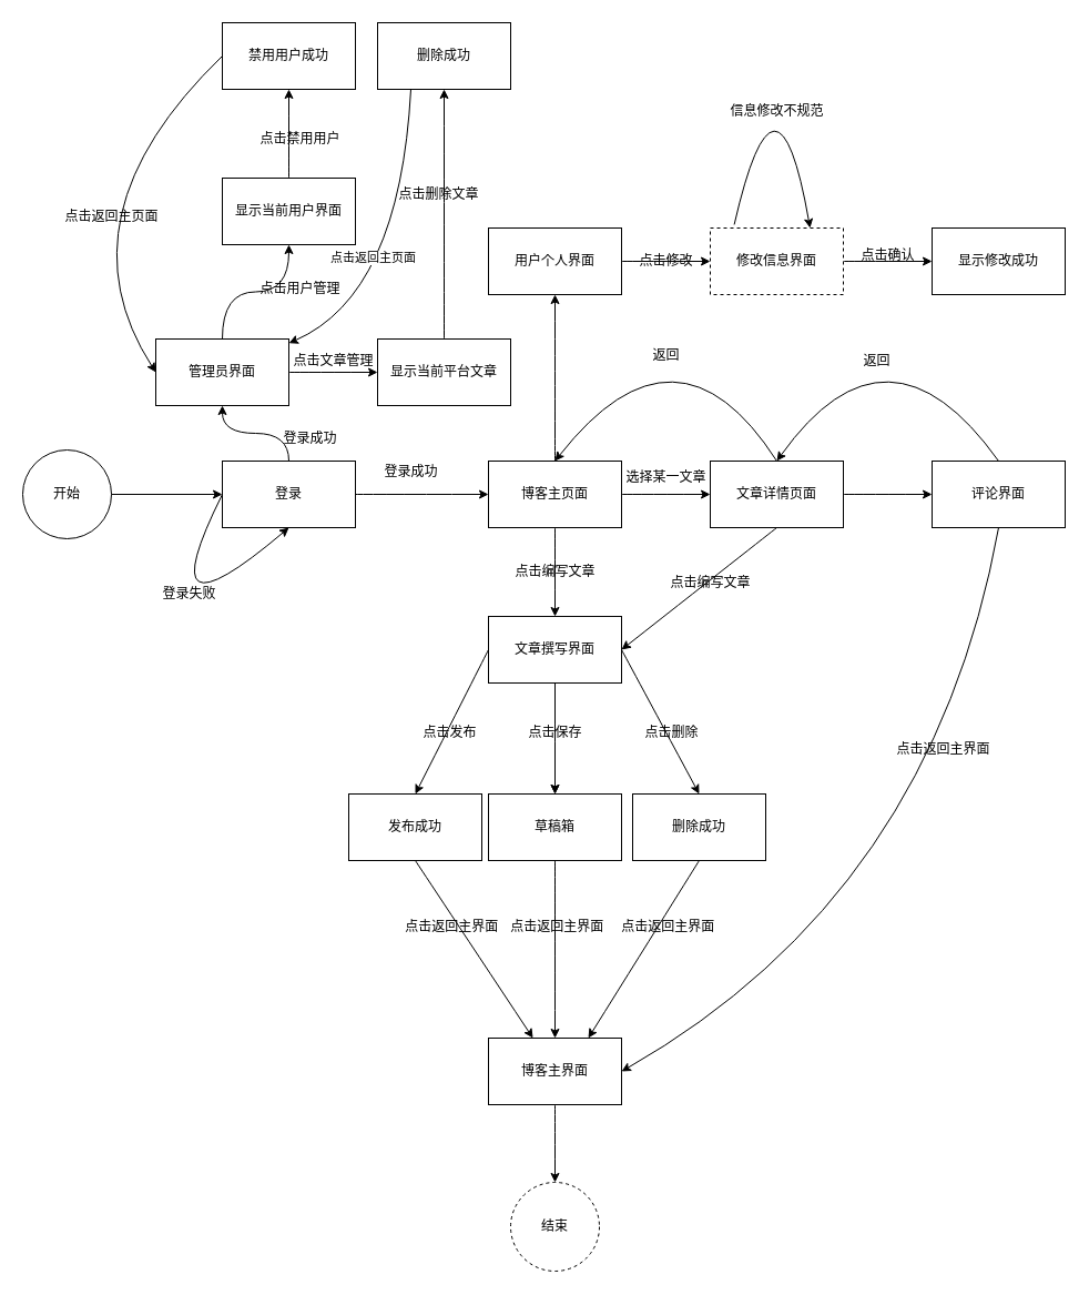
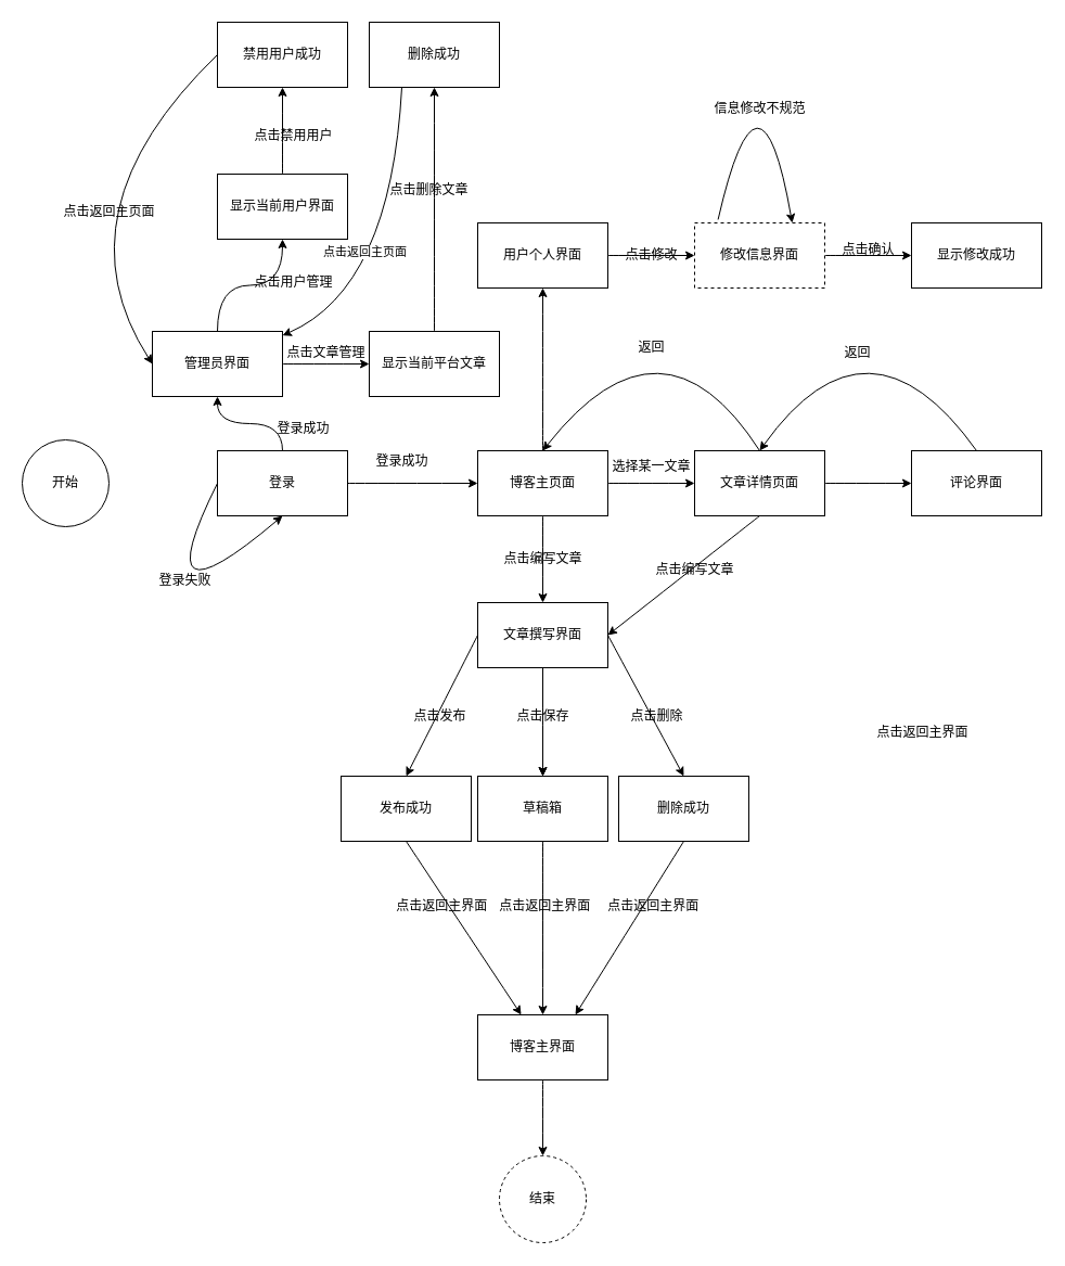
- <mxCell id="5" value="" style="endArrow=classic;html=1;rounded=0;exitX=1;exitY=0.5;exitDx=0;exitDy=0;entryX=0;entryY=0.5;entryDx=0;entryDy=0;" parent="1" source="2" target="4" edge="1"><mxGeometry width="50" height="50" relative="1" as="geometry"><mxPoint x="350" y="475" as="sourcePoint" /><mxPoint x="400" y="425" as="targetPoint" /></mxGeometry></mxCell>
- <mxCell id="44" value="" style="endArrow=classic;html=1;curved=1;exitX=0.5;exitY=1;exitDx=0;exitDy=0;entryX=1;entryY=0.5;entryDx=0;entryDy=0;" edge="1" parent="1" source="17" target="35"><mxGeometry width="50" height="50" relative="1" as="geometry"><mxPoint x="520" y="635" as="sourcePoint" /><mxPoint x="570" y="585" as="targetPoint" /><Array as="points"><mxPoint x="840" y="805" /></Array></mxGeometry></mxCell>
